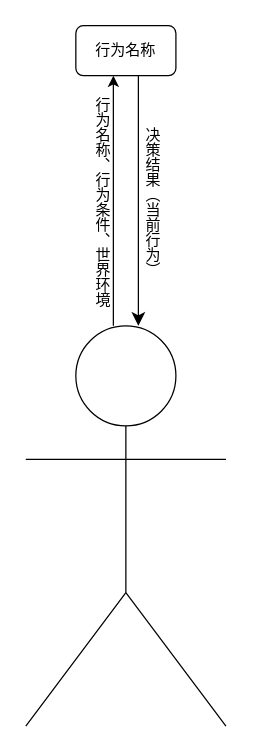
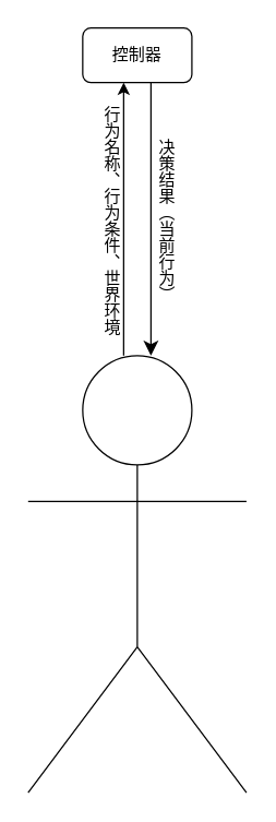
- <mxCell id="3" value="行为名称" style="rounded=1;whiteSpace=wrap;html=1;" vertex="1" parent="1"><mxGeometry x="60" y="20" width="80" height="40" as="geometry" /></mxCell>
+ <mxCell id="3" value="控制器" style="rounded=1;whiteSpace=wrap;html=1;" vertex="1" parent="1"><mxGeometry x="60" y="20" width="80" height="40" as="geometry" /></mxCell>
